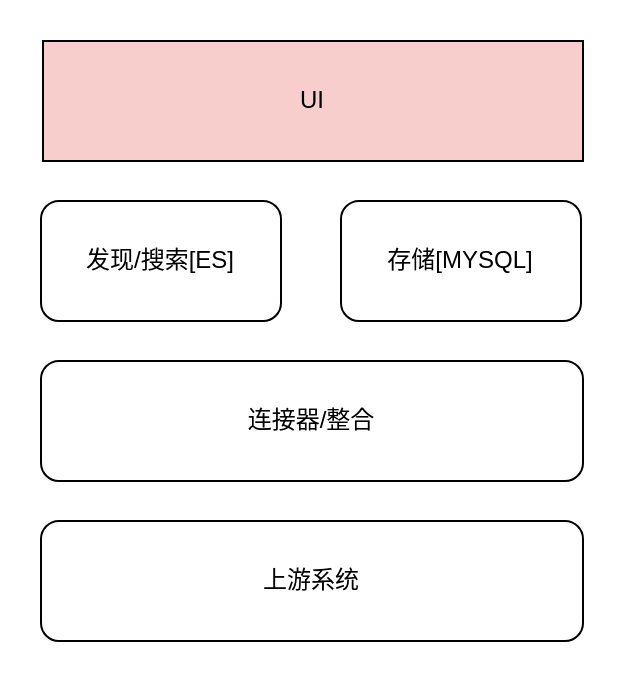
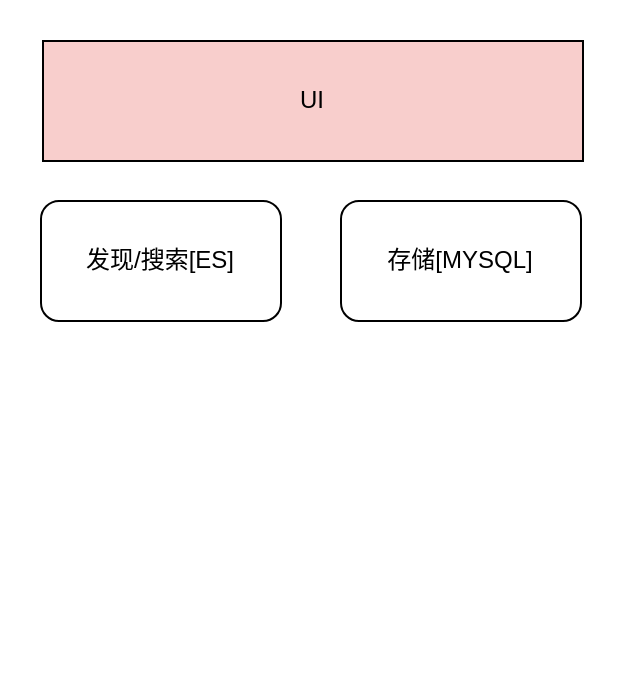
- <mxCell id="5" value="连接器/整合" style="rounded=1;whiteSpace=wrap;html=1;" vertex="1" parent="1"><mxGeometry x="20" y="180" width="271" height="60" as="geometry" /></mxCell>
- <mxCell id="6" value="上游系统" style="rounded=1;whiteSpace=wrap;html=1;" vertex="1" parent="1"><mxGeometry x="20" y="260" width="271" height="60" as="geometry" /></mxCell>
